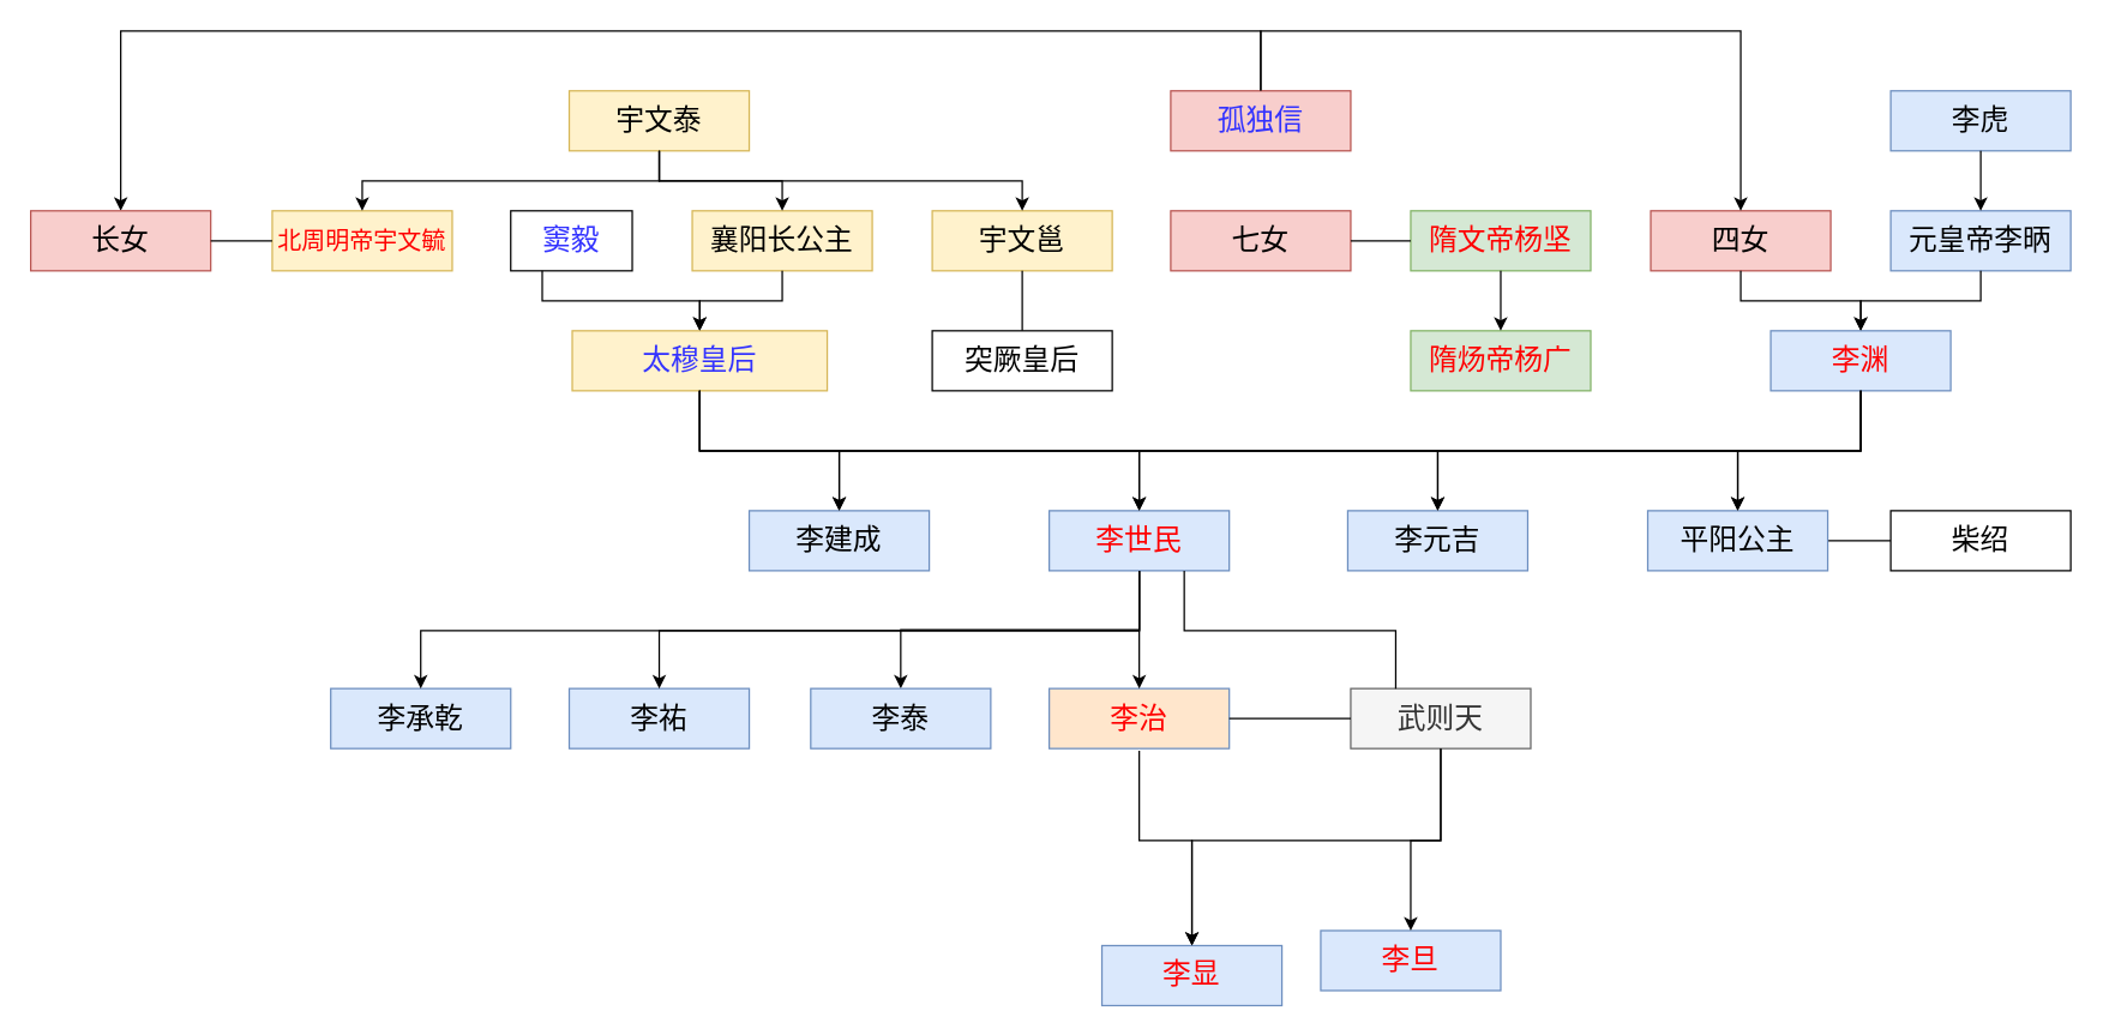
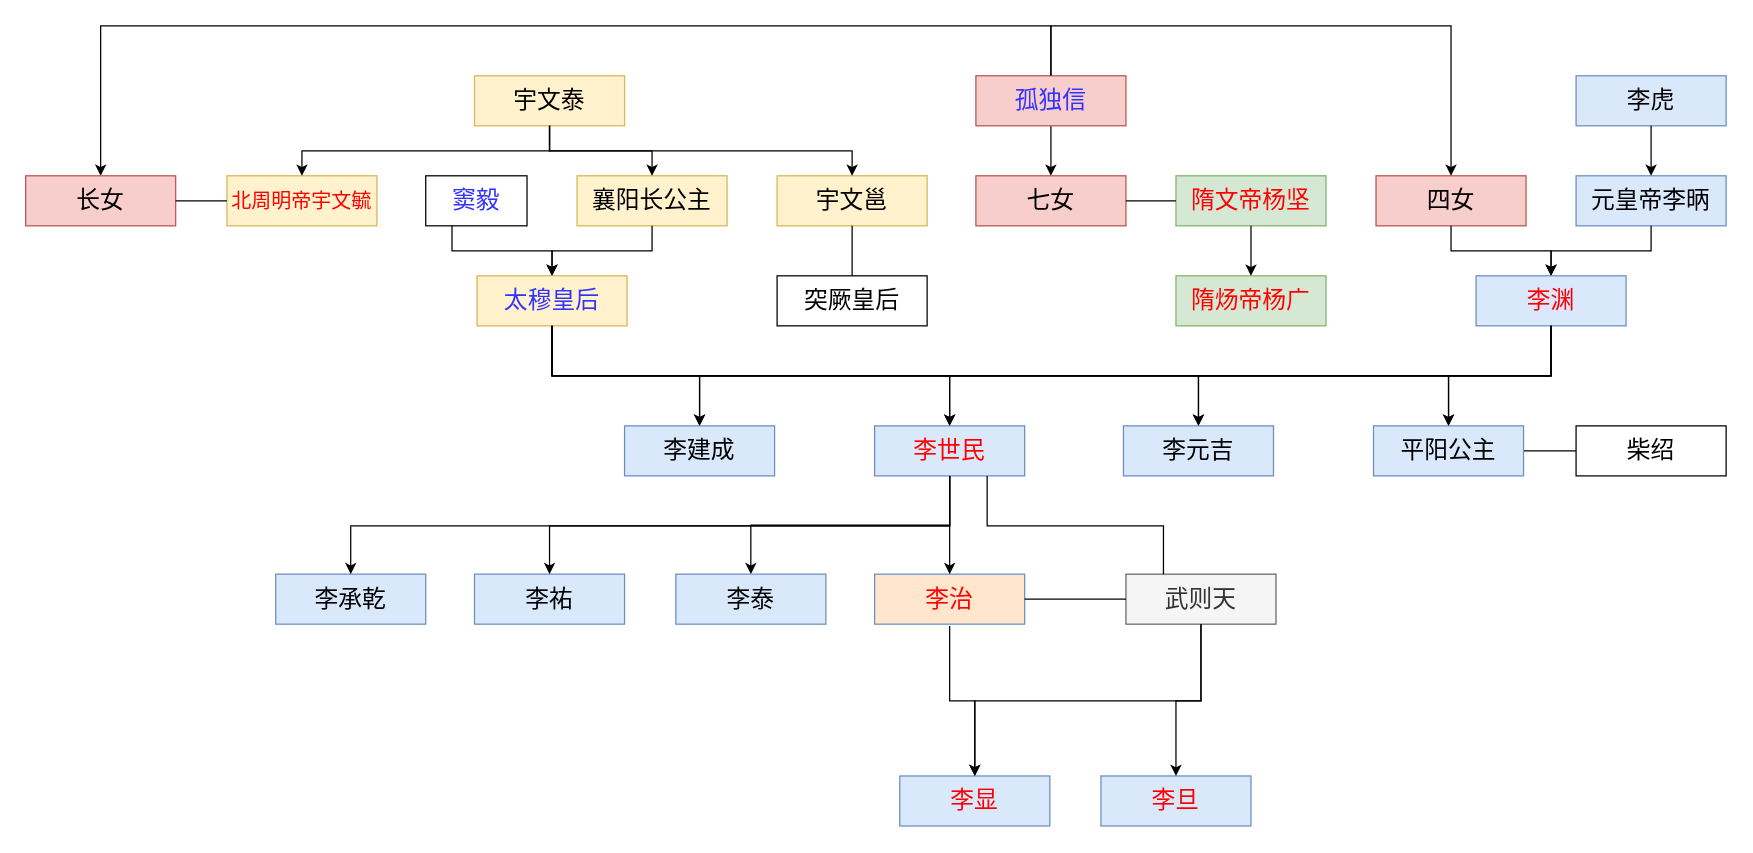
+ <mxCell id="6" value="" style="edgeStyle=elbowEdgeStyle;rounded=0;orthogonalLoop=1;jettySize=auto;elbow=vertical;html=1;endArrow=classic;endFill=1;" edge="1" parent="1" source="7" target="8"><mxGeometry relative="1" as="geometry" /></mxCell>
- <mxCell id="22" value="&lt;font color=&quot;#3333ff&quot;&gt;太穆皇后&lt;/font&gt;" style="rounded=0;whiteSpace=wrap;html=1;fontSize=19;fillColor=#fff2cc;strokeColor=#d6b656;" vertex="1" parent="1"><mxGeometry x="381" y="220" width="170" height="40" as="geometry" /></mxCell>
+ <mxCell id="22" value="&lt;font color=&quot;#3333ff&quot;&gt;太穆皇后&lt;/font&gt;" style="rounded=0;whiteSpace=wrap;html=1;fontSize=19;fillColor=#fff2cc;strokeColor=#d6b656;" vertex="1" parent="1"><mxGeometry x="381" y="220" width="120" height="40" as="geometry" /></mxCell>
- <mxCell id="59" value="&lt;font&gt;李显&lt;br&gt;&lt;/font&gt;" style="rounded=0;whiteSpace=wrap;html=1;fontSize=19;fillColor=#dae8fc;strokeColor=#6c8ebf;fontColor=#FF0000;" vertex="1" parent="1"><mxGeometry x="734.12" y="630" width="120" height="40" as="geometry" /></mxCell>
+ <mxCell id="59" value="&lt;font&gt;李显&lt;br&gt;&lt;/font&gt;" style="rounded=0;whiteSpace=wrap;html=1;fontSize=19;fillColor=#dae8fc;strokeColor=#6c8ebf;fontColor=#FF0000;" vertex="1" parent="1"><mxGeometry x="719.12" y="620" width="120" height="40" as="geometry" /></mxCell>
